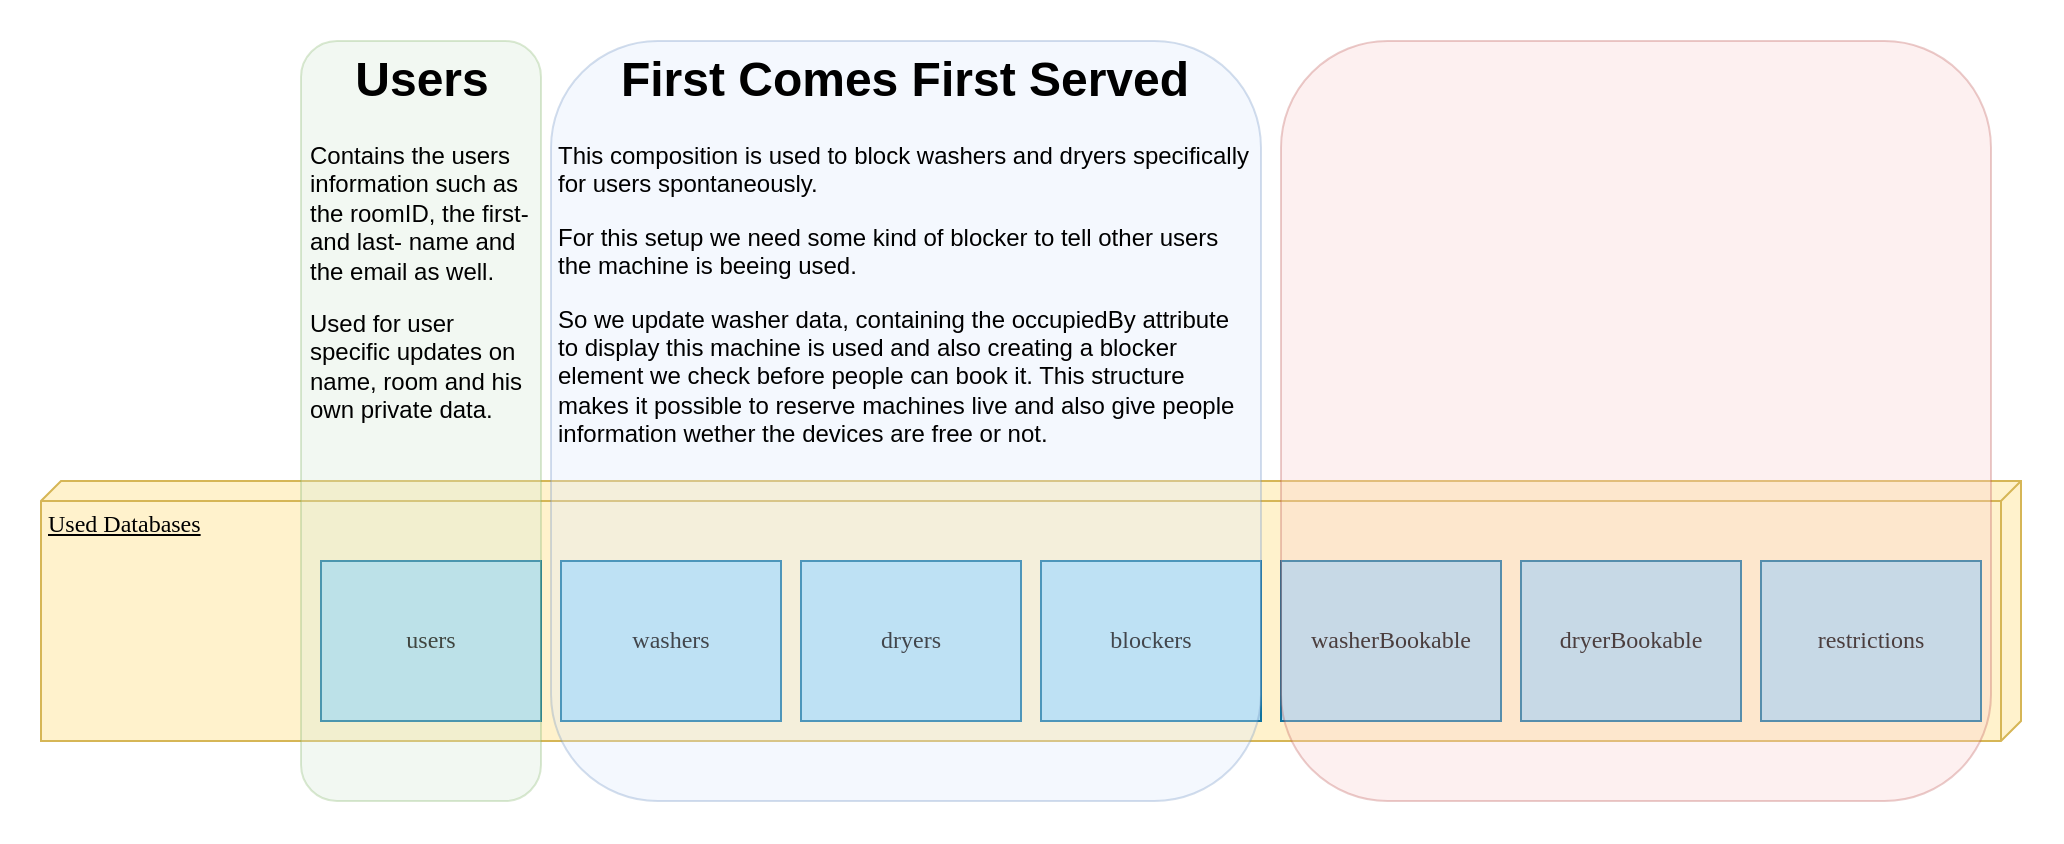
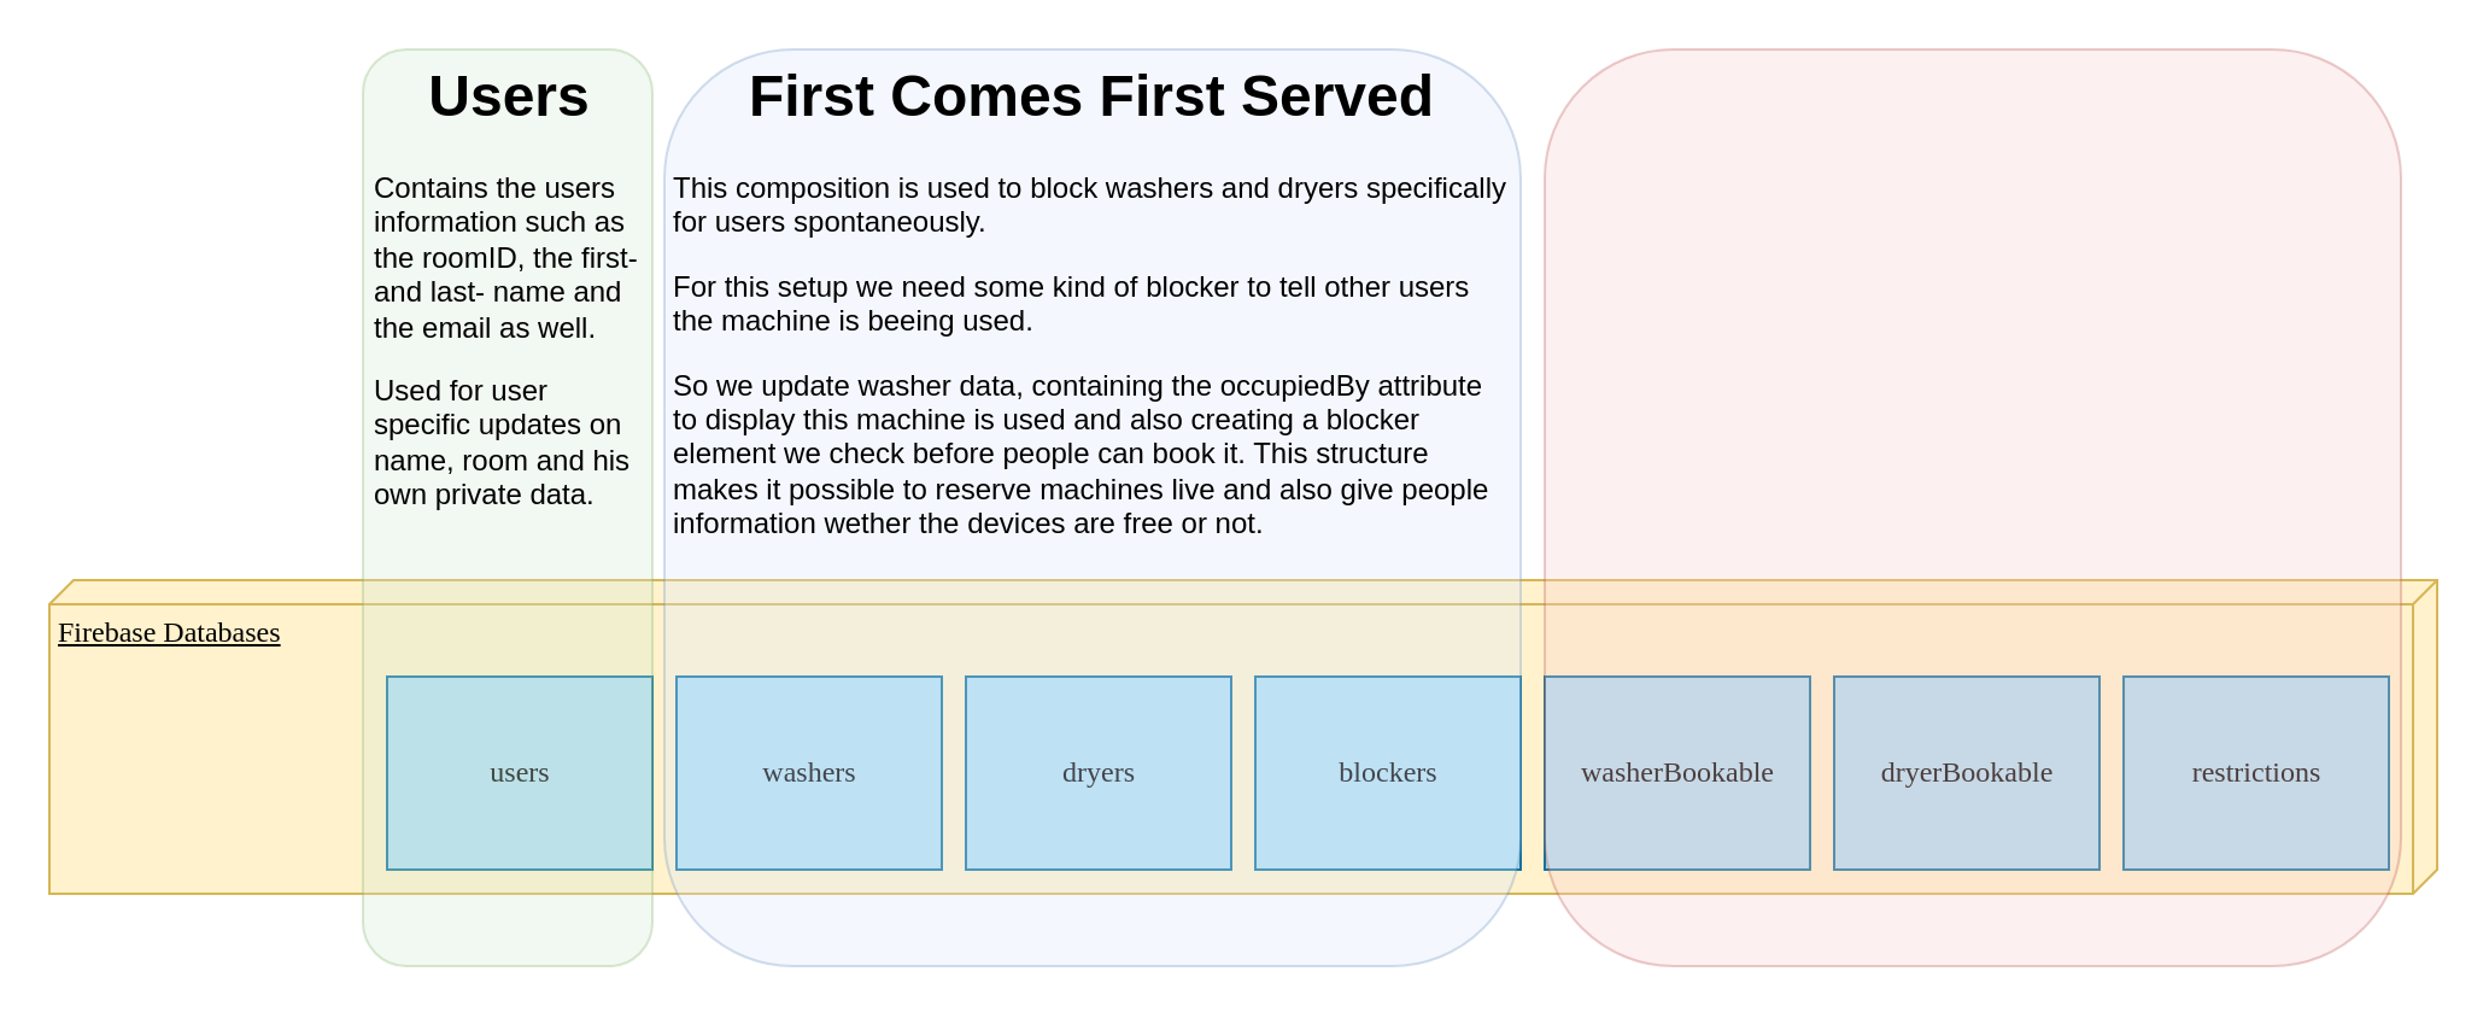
- <mxCell id="2" value="Used Databases" style="verticalAlign=top;align=left;spacingTop=8;spacingLeft=2;spacingRight=12;shape=cube;size=10;direction=south;fontStyle=4;html=1;rounded=0;shadow=0;comic=0;labelBackgroundColor=none;strokeWidth=1;fontFamily=Verdana;fontSize=12;fillColor=#fff2cc;strokeColor=#d6b656;" vertex="1" parent="1"><mxGeometry x="20" y="240" width="990" height="130" as="geometry" /></mxCell>
+ <mxCell id="2" value="Firebase Databases" style="verticalAlign=top;align=left;spacingTop=8;spacingLeft=2;spacingRight=12;shape=cube;size=10;direction=south;fontStyle=4;html=1;rounded=0;shadow=0;comic=0;labelBackgroundColor=none;strokeWidth=1;fontFamily=Verdana;fontSize=12;fillColor=#fff2cc;strokeColor=#d6b656;" vertex="1" parent="1"><mxGeometry x="20" y="240" width="990" height="130" as="geometry" /></mxCell>
